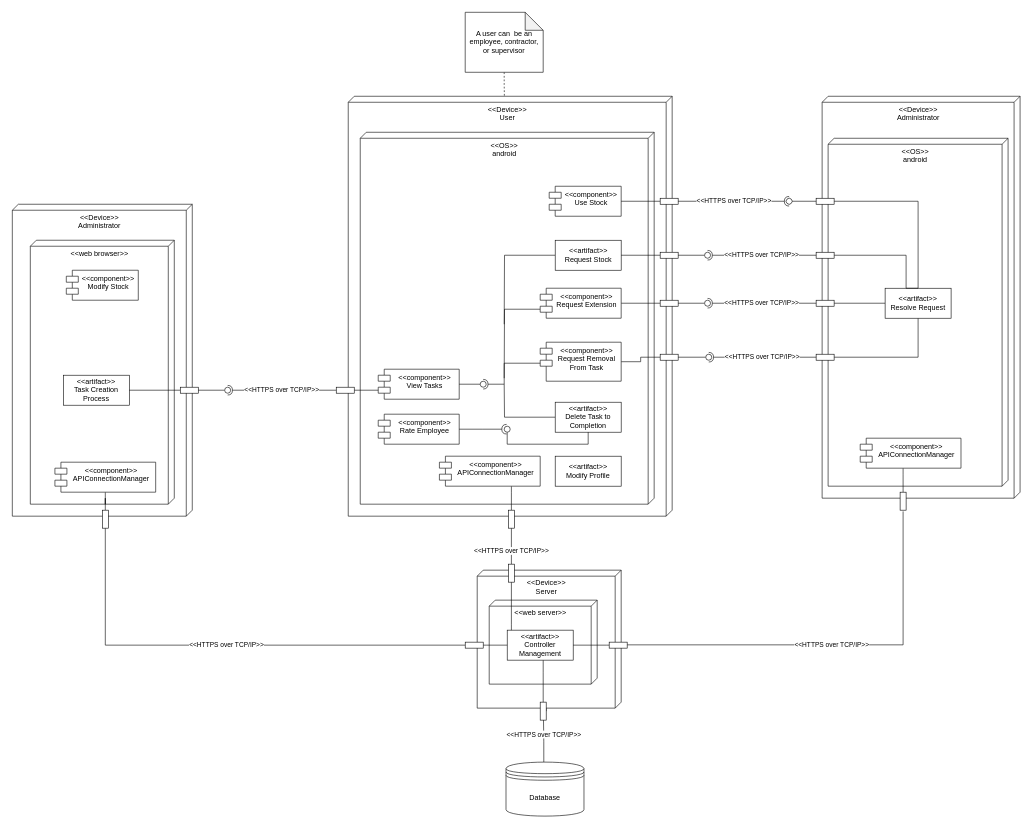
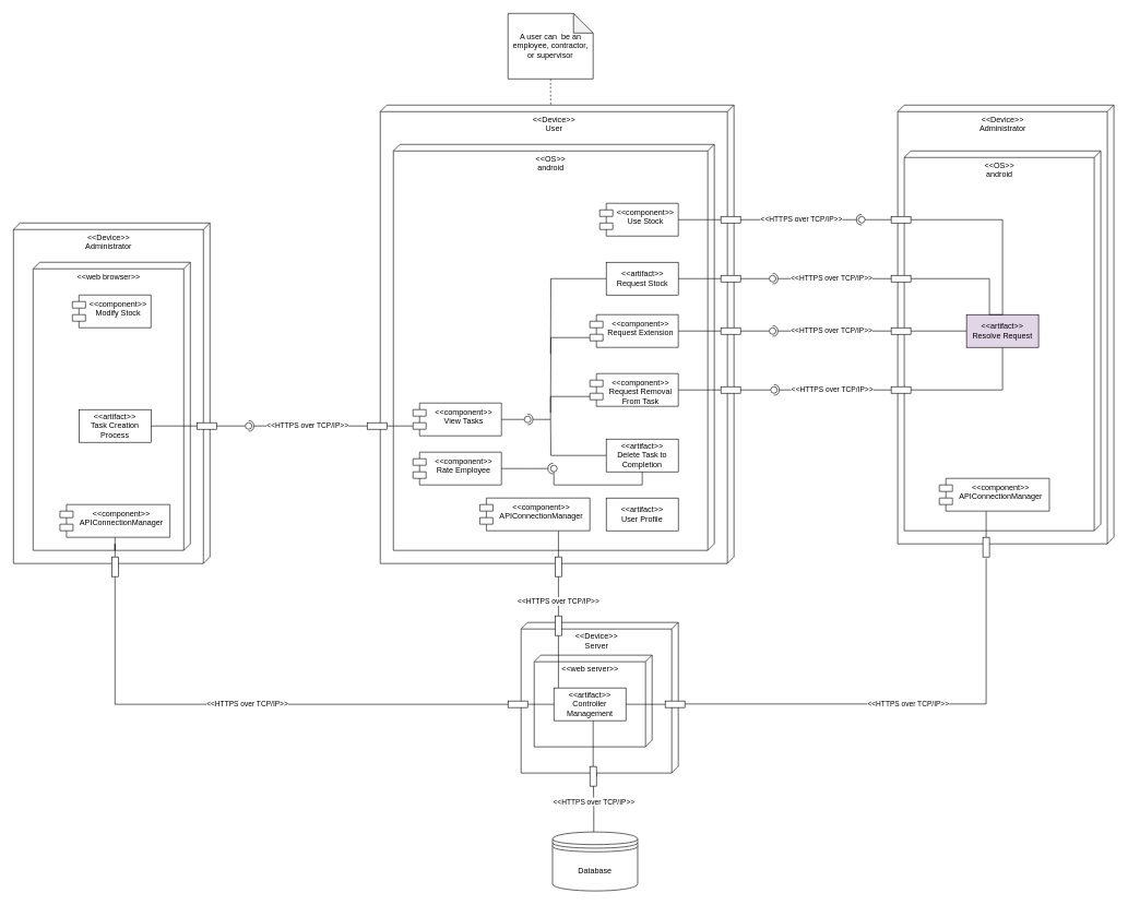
- <mxCell id="42" value="&amp;lt;&amp;lt;artifact&amp;gt;&amp;gt;&lt;br&gt;Resolve Request" style="html=1;whiteSpace=wrap;" parent="1" vertex="1"><mxGeometry x="1475" y="480" width="110" height="50" as="geometry" /></mxCell>
+ <mxCell id="42" value="&amp;lt;&amp;lt;artifact&amp;gt;&amp;gt;&lt;br&gt;Resolve Request" style="html=1;whiteSpace=wrap;fillColor=#e1d5e7;" parent="1" vertex="1"><mxGeometry x="1475" y="480" width="110" height="50" as="geometry" /></mxCell>
- <mxCell id="19" value="&amp;lt;&amp;lt;component&amp;gt;&amp;gt;&lt;br&gt;Request Removal From Task" style="shape=module;align=left;spacingLeft=20;align=center;verticalAlign=top;html=1;whiteSpace=wrap;" parent="1" vertex="1"><mxGeometry x="900" y="570" width="135" height="65" as="geometry" /></mxCell>
+ <mxCell id="19" value="&amp;lt;&amp;lt;component&amp;gt;&amp;gt;&lt;br&gt;Request Removal From Task" style="shape=module;align=left;spacingLeft=20;align=center;verticalAlign=top;html=1;whiteSpace=wrap;" parent="1" vertex="1"><mxGeometry x="900" y="570" width="135" height="50" as="geometry" /></mxCell>
- <mxCell id="12" value="&amp;lt;&amp;lt;artifact&amp;gt;&amp;gt;&lt;br&gt;Task Creation Process" style="html=1;rounded=0;whiteSpace=wrap;" parent="1" vertex="1"><mxGeometry x="105" y="625" width="110" height="50" as="geometry" /></mxCell>
+ <mxCell id="12" value="&amp;lt;&amp;lt;artifact&amp;gt;&amp;gt;&lt;br&gt;Task Creation Process" style="html=1;rounded=0;whiteSpace=wrap;" parent="1" vertex="1"><mxGeometry x="120" y="625" width="110" height="50" as="geometry" /></mxCell>
- <mxCell id="38" value="&amp;lt;&amp;lt;artifact&amp;gt;&amp;gt;&lt;br&gt;Modify Profile" style="html=1;whiteSpace=wrap;" parent="1" vertex="1"><mxGeometry x="925" y="760" width="110" height="50" as="geometry" /></mxCell>
+ <mxCell id="38" value="&amp;lt;&amp;lt;artifact&amp;gt;&amp;gt;&lt;br&gt;User Profile" style="html=1;whiteSpace=wrap;" parent="1" vertex="1"><mxGeometry x="925" y="760" width="110" height="50" as="geometry" /></mxCell>
